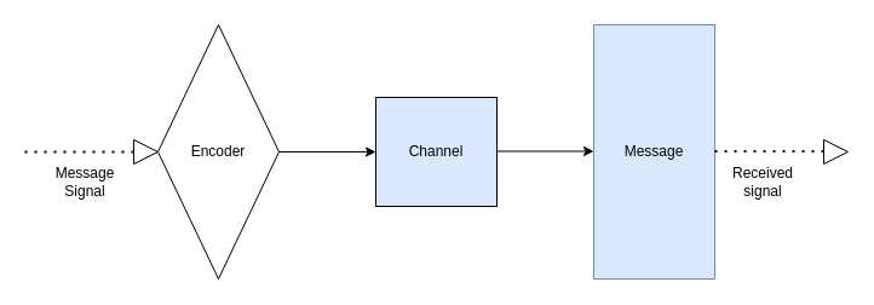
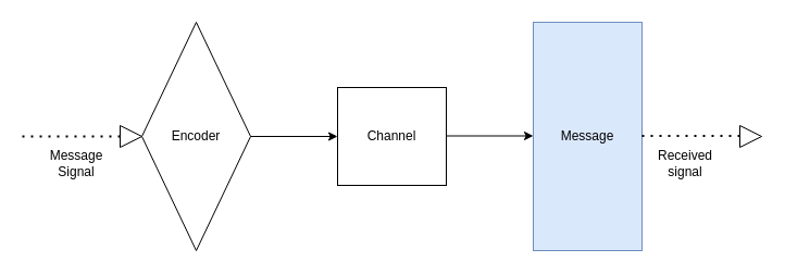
- <mxCell id="6" value="Channel" style="rounded=0;whiteSpace=wrap;html=1;fillColor=#dae8fc;" parent="1" vertex="1"><mxGeometry x="310" y="80" width="100" height="90" as="geometry" /></mxCell>
+ <mxCell id="6" value="Channel" style="rounded=0;whiteSpace=wrap;html=1;" parent="1" vertex="1"><mxGeometry x="310" y="80" width="100" height="90" as="geometry" /></mxCell>
